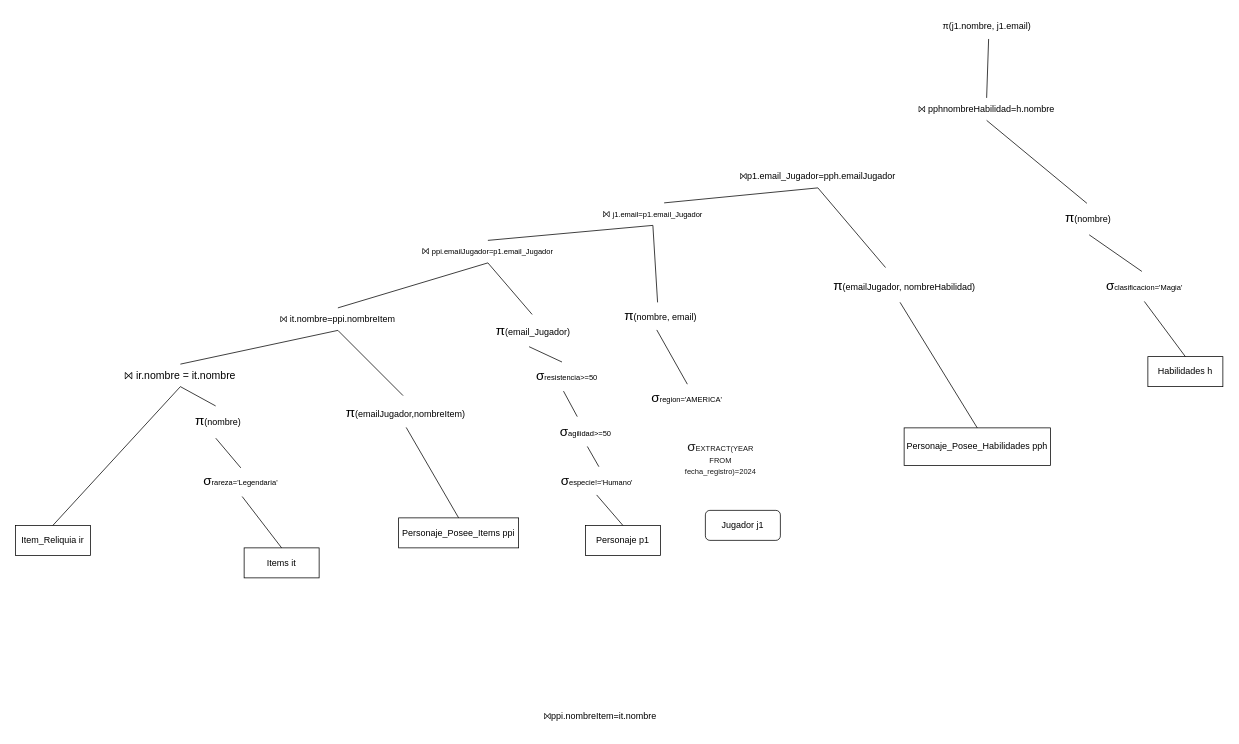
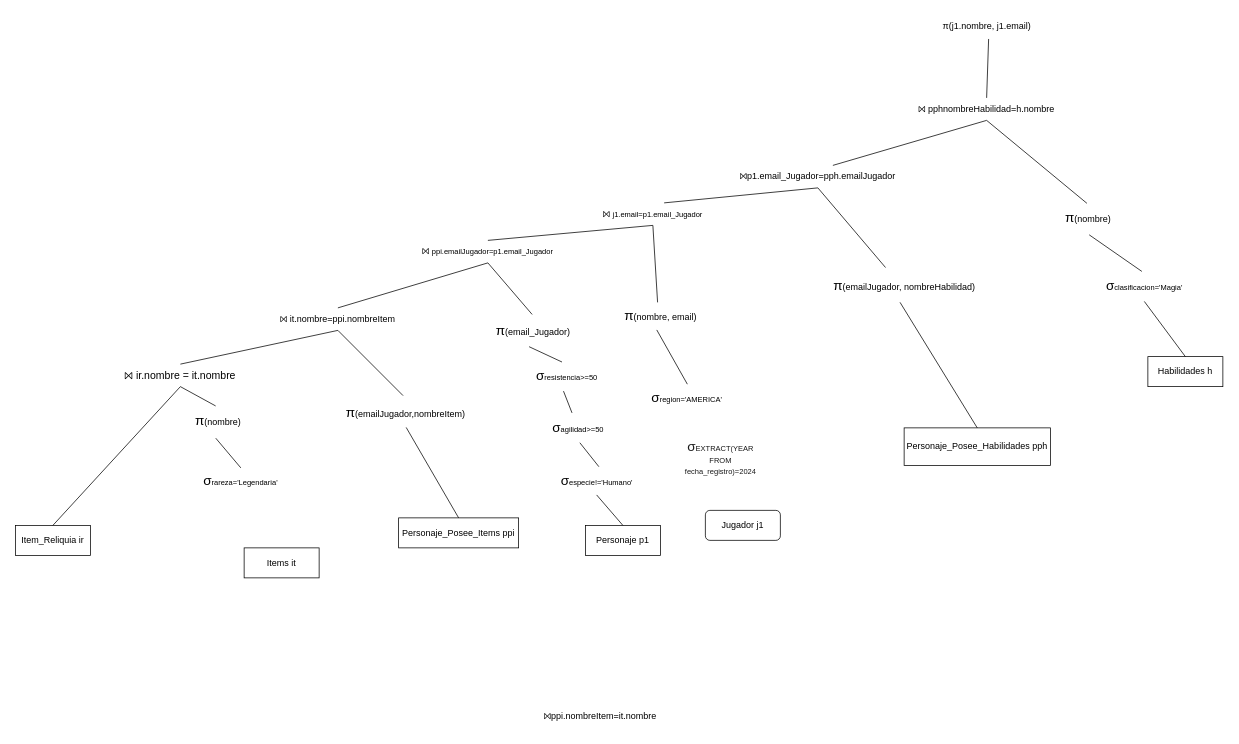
+ <mxCell id="12" value="" style="endArrow=none;html=1;rounded=0;exitX=0.75;exitY=0;exitDx=0;exitDy=0;entryX=0.5;entryY=1;entryDx=0;entryDy=0;" parent="1" source="11" target="13" edge="1"><mxGeometry relative="1" as="geometry"><mxPoint x="1440" y="330" as="sourcePoint" /><mxPoint x="1700" y="190" as="targetPoint" /></mxGeometry></mxCell>
- <mxCell id="27" value="&lt;span style=&quot;font-family: &amp;quot;Google Sans&amp;quot;, Arial, sans-serif; text-align: start; text-wrap-mode: wrap; font-size: 18px;&quot;&gt;σ&lt;/span&gt;&lt;font style=&quot;font-family: &amp;quot;Google Sans&amp;quot;, Arial, sans-serif; text-align: start; text-wrap-mode: wrap; line-height: 15px;&quot; size=&quot;1&quot;&gt;agilidad&amp;gt;=50&lt;/font&gt;" style="text;html=1;align=center;verticalAlign=middle;resizable=0;points=[];autosize=1;strokeColor=none;fillColor=none;" parent="1" vertex="1"><mxGeometry x="735" y="555" width="90" height="40" as="geometry" /></mxCell>
+ <mxCell id="27" value="&lt;span style=&quot;font-family: &amp;quot;Google Sans&amp;quot;, Arial, sans-serif; text-align: start; text-wrap-mode: wrap; font-size: 18px;&quot;&gt;σ&lt;/span&gt;&lt;font style=&quot;font-family: &amp;quot;Google Sans&amp;quot;, Arial, sans-serif; text-align: start; text-wrap-mode: wrap; line-height: 15px;&quot; size=&quot;1&quot;&gt;agilidad&amp;gt;=50&lt;/font&gt;" style="text;html=1;align=center;verticalAlign=middle;resizable=0;points=[];autosize=1;strokeColor=none;fillColor=none;" parent="1" vertex="1"><mxGeometry x="725" y="550" width="90" height="40" as="geometry" /></mxCell>
- <mxCell id="45" value="" style="endArrow=none;html=1;rounded=0;entryX=0.52;entryY=1.039;entryDx=0;entryDy=0;entryPerimeter=0;exitX=0.5;exitY=0;exitDx=0;exitDy=0;" parent="1" source="7" target="44" edge="1"><mxGeometry width="50" height="50" relative="1" as="geometry"><mxPoint x="110" y="715" as="sourcePoint" /><mxPoint x="160" y="665" as="targetPoint" /></mxGeometry></mxCell>
